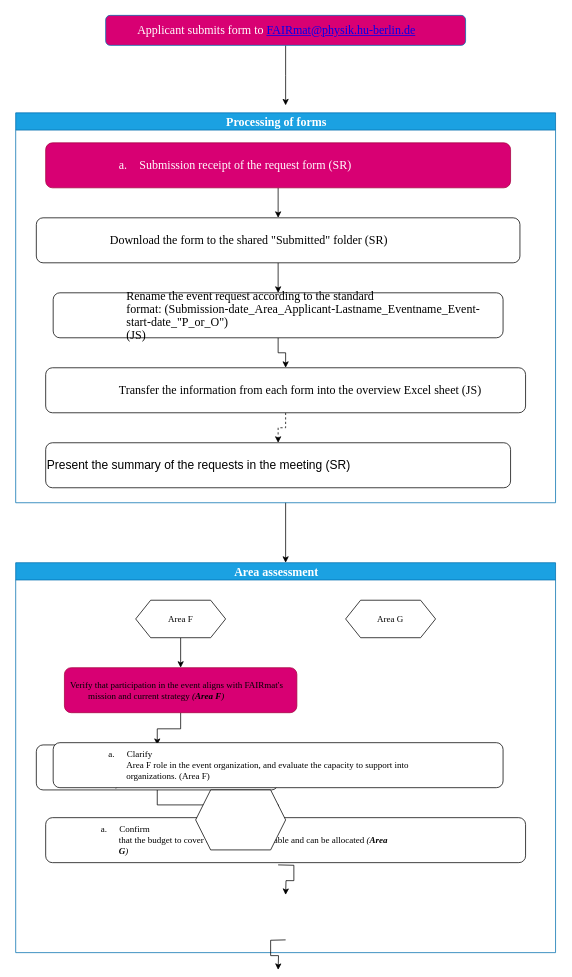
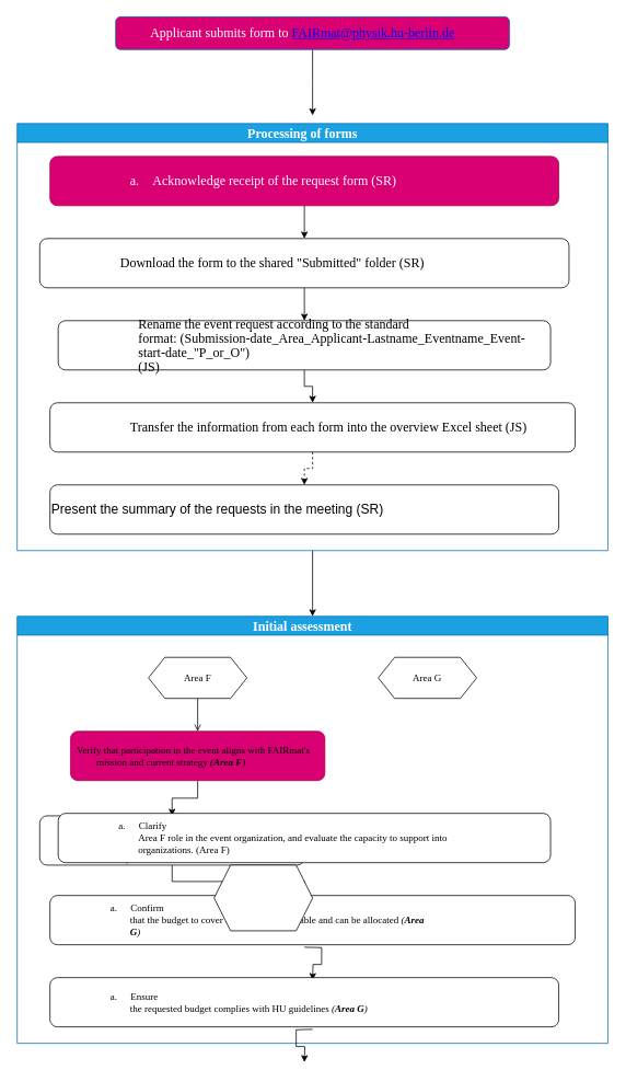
- <mxCell id="7" value="&lt;p style=&quot;margin-left:72.0pt;mso-add-space:auto;&lt;br/&gt;text-indent:-18.0pt;mso-list:l0 level2 lfo1&quot; class=&quot;MsoListParagraph&quot;&gt;&lt;span style=&quot;font-size:12.0pt;line-height:107%;font-family:&amp;quot;Titillium Web&amp;quot;;&lt;br/&gt;mso-fareast-font-family:&amp;quot;Titillium Web&amp;quot;;mso-bidi-font-family:&amp;quot;Titillium Web&amp;quot;;&lt;br/&gt;mso-ansi-language:EN-US&quot;&gt;a.&lt;span style=&quot;font-variant-numeric: normal; font-variant-east-asian: normal; font-variant-alternates: normal; font-kerning: auto; font-optical-sizing: auto; font-feature-settings: normal; font-variation-settings: normal; font-variant-position: normal; font-stretch: normal; font-size: 7pt; line-height: normal; font-family: &amp;quot;Times New Roman&amp;quot;;&quot;&gt;&amp;nbsp;&amp;nbsp;&amp;nbsp;&amp;nbsp;&amp;nbsp;&amp;nbsp; &lt;/span&gt;&lt;/span&gt;&lt;span style=&quot;font-size:12.0pt;line-height:107%;font-family:&amp;quot;Titillium Web&amp;quot;;&lt;br/&gt;mso-ansi-language:EN-US&quot;&gt;Submission receipt of the request form (SR)&lt;/span&gt;&lt;/p&gt;" style="rounded=1;whiteSpace=wrap;html=1;align=left;fillColor=#d80073;strokeColor=#A50040;fontColor=#ffffff;" vertex="1" parent="5"><mxGeometry x="40" y="40" width="620" height="60" as="geometry" /></mxCell>
+ <mxCell id="7" value="&lt;p style=&quot;margin-left:72.0pt;mso-add-space:auto;&lt;br/&gt;text-indent:-18.0pt;mso-list:l0 level2 lfo1&quot; class=&quot;MsoListParagraph&quot;&gt;&lt;span style=&quot;font-size:12.0pt;line-height:107%;font-family:&amp;quot;Titillium Web&amp;quot;;&lt;br/&gt;mso-fareast-font-family:&amp;quot;Titillium Web&amp;quot;;mso-bidi-font-family:&amp;quot;Titillium Web&amp;quot;;&lt;br/&gt;mso-ansi-language:EN-US&quot;&gt;a.&lt;span style=&quot;font-variant-numeric: normal; font-variant-east-asian: normal; font-variant-alternates: normal; font-kerning: auto; font-optical-sizing: auto; font-feature-settings: normal; font-variation-settings: normal; font-variant-position: normal; font-stretch: normal; font-size: 7pt; line-height: normal; font-family: &amp;quot;Times New Roman&amp;quot;;&quot;&gt;&amp;nbsp;&amp;nbsp;&amp;nbsp;&amp;nbsp;&amp;nbsp;&amp;nbsp; &lt;/span&gt;&lt;/span&gt;&lt;span style=&quot;font-size:12.0pt;line-height:107%;font-family:&amp;quot;Titillium Web&amp;quot;;&lt;br/&gt;mso-ansi-language:EN-US&quot;&gt;Acknowledge receipt of the request form (SR)&lt;/span&gt;&lt;/p&gt;" style="rounded=1;whiteSpace=wrap;html=1;align=left;fillColor=#d80073;strokeColor=#A50040;fontColor=#ffffff;" vertex="1" parent="5"><mxGeometry x="40" y="40" width="620" height="60" as="geometry" /></mxCell>
- <mxCell id="15" value="&lt;p style=&quot;text-indent:-18.0pt;mso-list:l0 level1 lfo1&quot; class=&quot;MsoListParagraph&quot;&gt;&lt;span style=&quot;font-size:12.0pt;line-height:107%;font-family:&amp;quot;Titillium Web&amp;quot;;&lt;br/&gt;mso-ansi-language:EN-US&quot;&gt;Area assessment&lt;/span&gt;&lt;/p&gt;" style="swimlane;whiteSpace=wrap;html=1;fillColor=#1ba1e2;fontColor=#ffffff;strokeColor=#006EAF;" vertex="1" parent="1"><mxGeometry x="20" y="750" width="720" height="520" as="geometry"><mxRectangle x="80" y="130" width="150" height="50" as="alternateBounds" /></mxGeometry></mxCell>
+ <mxCell id="15" value="&lt;p style=&quot;text-indent:-18.0pt;mso-list:l0 level1 lfo1&quot; class=&quot;MsoListParagraph&quot;&gt;&lt;span style=&quot;font-size:12.0pt;line-height:107%;font-family:&amp;quot;Titillium Web&amp;quot;;&lt;br/&gt;mso-ansi-language:EN-US&quot;&gt;Initial assessment&lt;/span&gt;&lt;/p&gt;" style="swimlane;whiteSpace=wrap;html=1;fillColor=#1ba1e2;fontColor=#ffffff;strokeColor=#006EAF;" vertex="1" parent="1"><mxGeometry x="20" y="750" width="720" height="520" as="geometry"><mxRectangle x="80" y="130" width="150" height="50" as="alternateBounds" /></mxGeometry></mxCell>
- <mxCell id="25" style="edgeStyle=orthogonalEdgeStyle;rounded=0;orthogonalLoop=1;jettySize=auto;html=1;exitX=0.5;exitY=1;exitDx=0;exitDy=0;entryX=0.5;entryY=0;entryDx=0;entryDy=0;" edge="1" parent="15" source="26" target="17"><mxGeometry relative="1" as="geometry" /></mxCell>
+ <mxCell id="25" style="edgeStyle=orthogonalEdgeStyle;rounded=0;orthogonalLoop=1;jettySize=auto;html=1;exitX=0.5;exitY=1;exitDx=0;exitDy=0;entryX=0.5;entryY=0;entryDx=0;entryDy=0;endArrow=open;" edge="1" parent="15" source="26" target="17"><mxGeometry relative="1" as="geometry" /></mxCell>
+ <mxCell id="24" value="&lt;p style=&quot;margin-top:0cm;margin-right:0cm;margin-bottom:0cm;margin-left:72.0pt;&lt;br/&gt;margin-bottom:.0001pt;text-indent:-18.0pt;mso-list:l0 level2 lfo1&quot;&gt;&lt;span style=&quot;font-family: &amp;quot;Titillium Web&amp;quot;;&quot;&gt;a.&lt;span style=&quot;font-variant-numeric: normal; font-variant-east-asian: normal; font-variant-alternates: normal; font-kerning: auto; font-optical-sizing: auto; font-feature-settings: normal; font-variation-settings: normal; font-variant-position: normal; font-stretch: normal; font-size: 7pt; line-height: normal; font-family: &amp;quot;Times New Roman&amp;quot;;&quot;&gt;&amp;nbsp;&amp;nbsp;&amp;nbsp;&amp;nbsp;&amp;nbsp;&amp;nbsp; &lt;/span&gt;&lt;/span&gt;&lt;span style=&quot;font-family: &amp;quot;Titillium Web&amp;quot;;&quot;&gt;Ensure&lt;br/&gt;the requested budget complies with HU guidelines &lt;i&gt;(&lt;b&gt;Area G&lt;/b&gt;)&lt;/i&gt;&lt;/span&gt;&lt;/p&gt;" style="whiteSpace=wrap;html=1;align=left;rounded=1;" vertex="1" parent="15"><mxGeometry x="40" y="440" width="620" height="60" as="geometry" /></mxCell>
